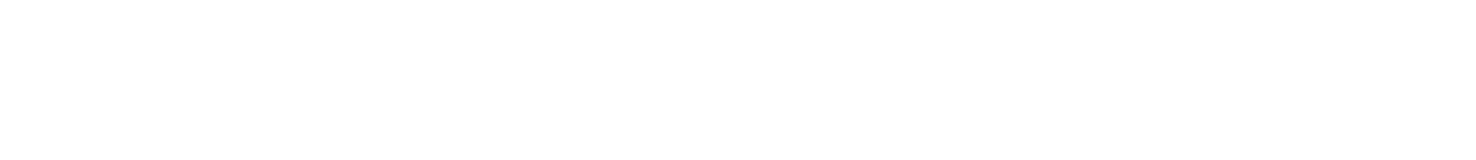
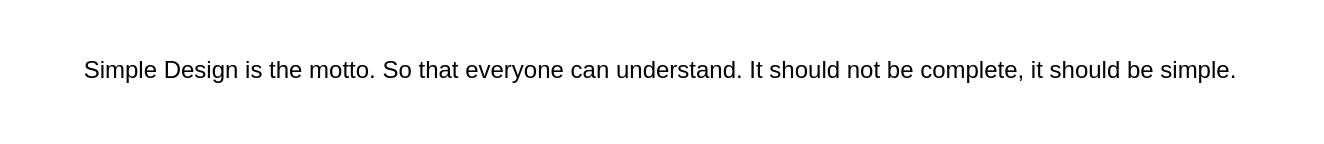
+ <mxCell id="2" value="Simple Design is the motto. So that everyone can understand. It should not be complete, it should be simple." style="text;html=1;align=center;verticalAlign=middle;whiteSpace=wrap;rounded=0;" vertex="1" parent="1"><mxGeometry x="20" y="20" width="620" height="30" as="geometry" /></mxCell>
